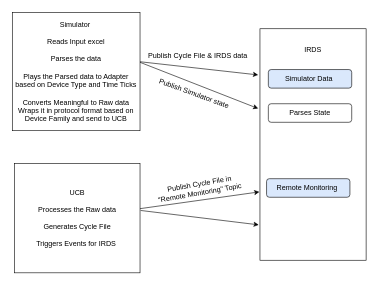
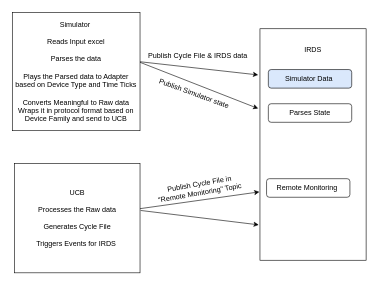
- <mxCell id="13" value="Remote Monitoring&amp;nbsp;" style="rounded=1;whiteSpace=wrap;html=1;fillColor=#dae8fc;" vertex="1" parent="1"><mxGeometry x="444" y="297" width="139" height="31" as="geometry" /></mxCell>
+ <mxCell id="13" value="Remote Monitoring&amp;nbsp;" style="rounded=1;whiteSpace=wrap;html=1;" vertex="1" parent="1"><mxGeometry x="444" y="297" width="139" height="31" as="geometry" /></mxCell>
